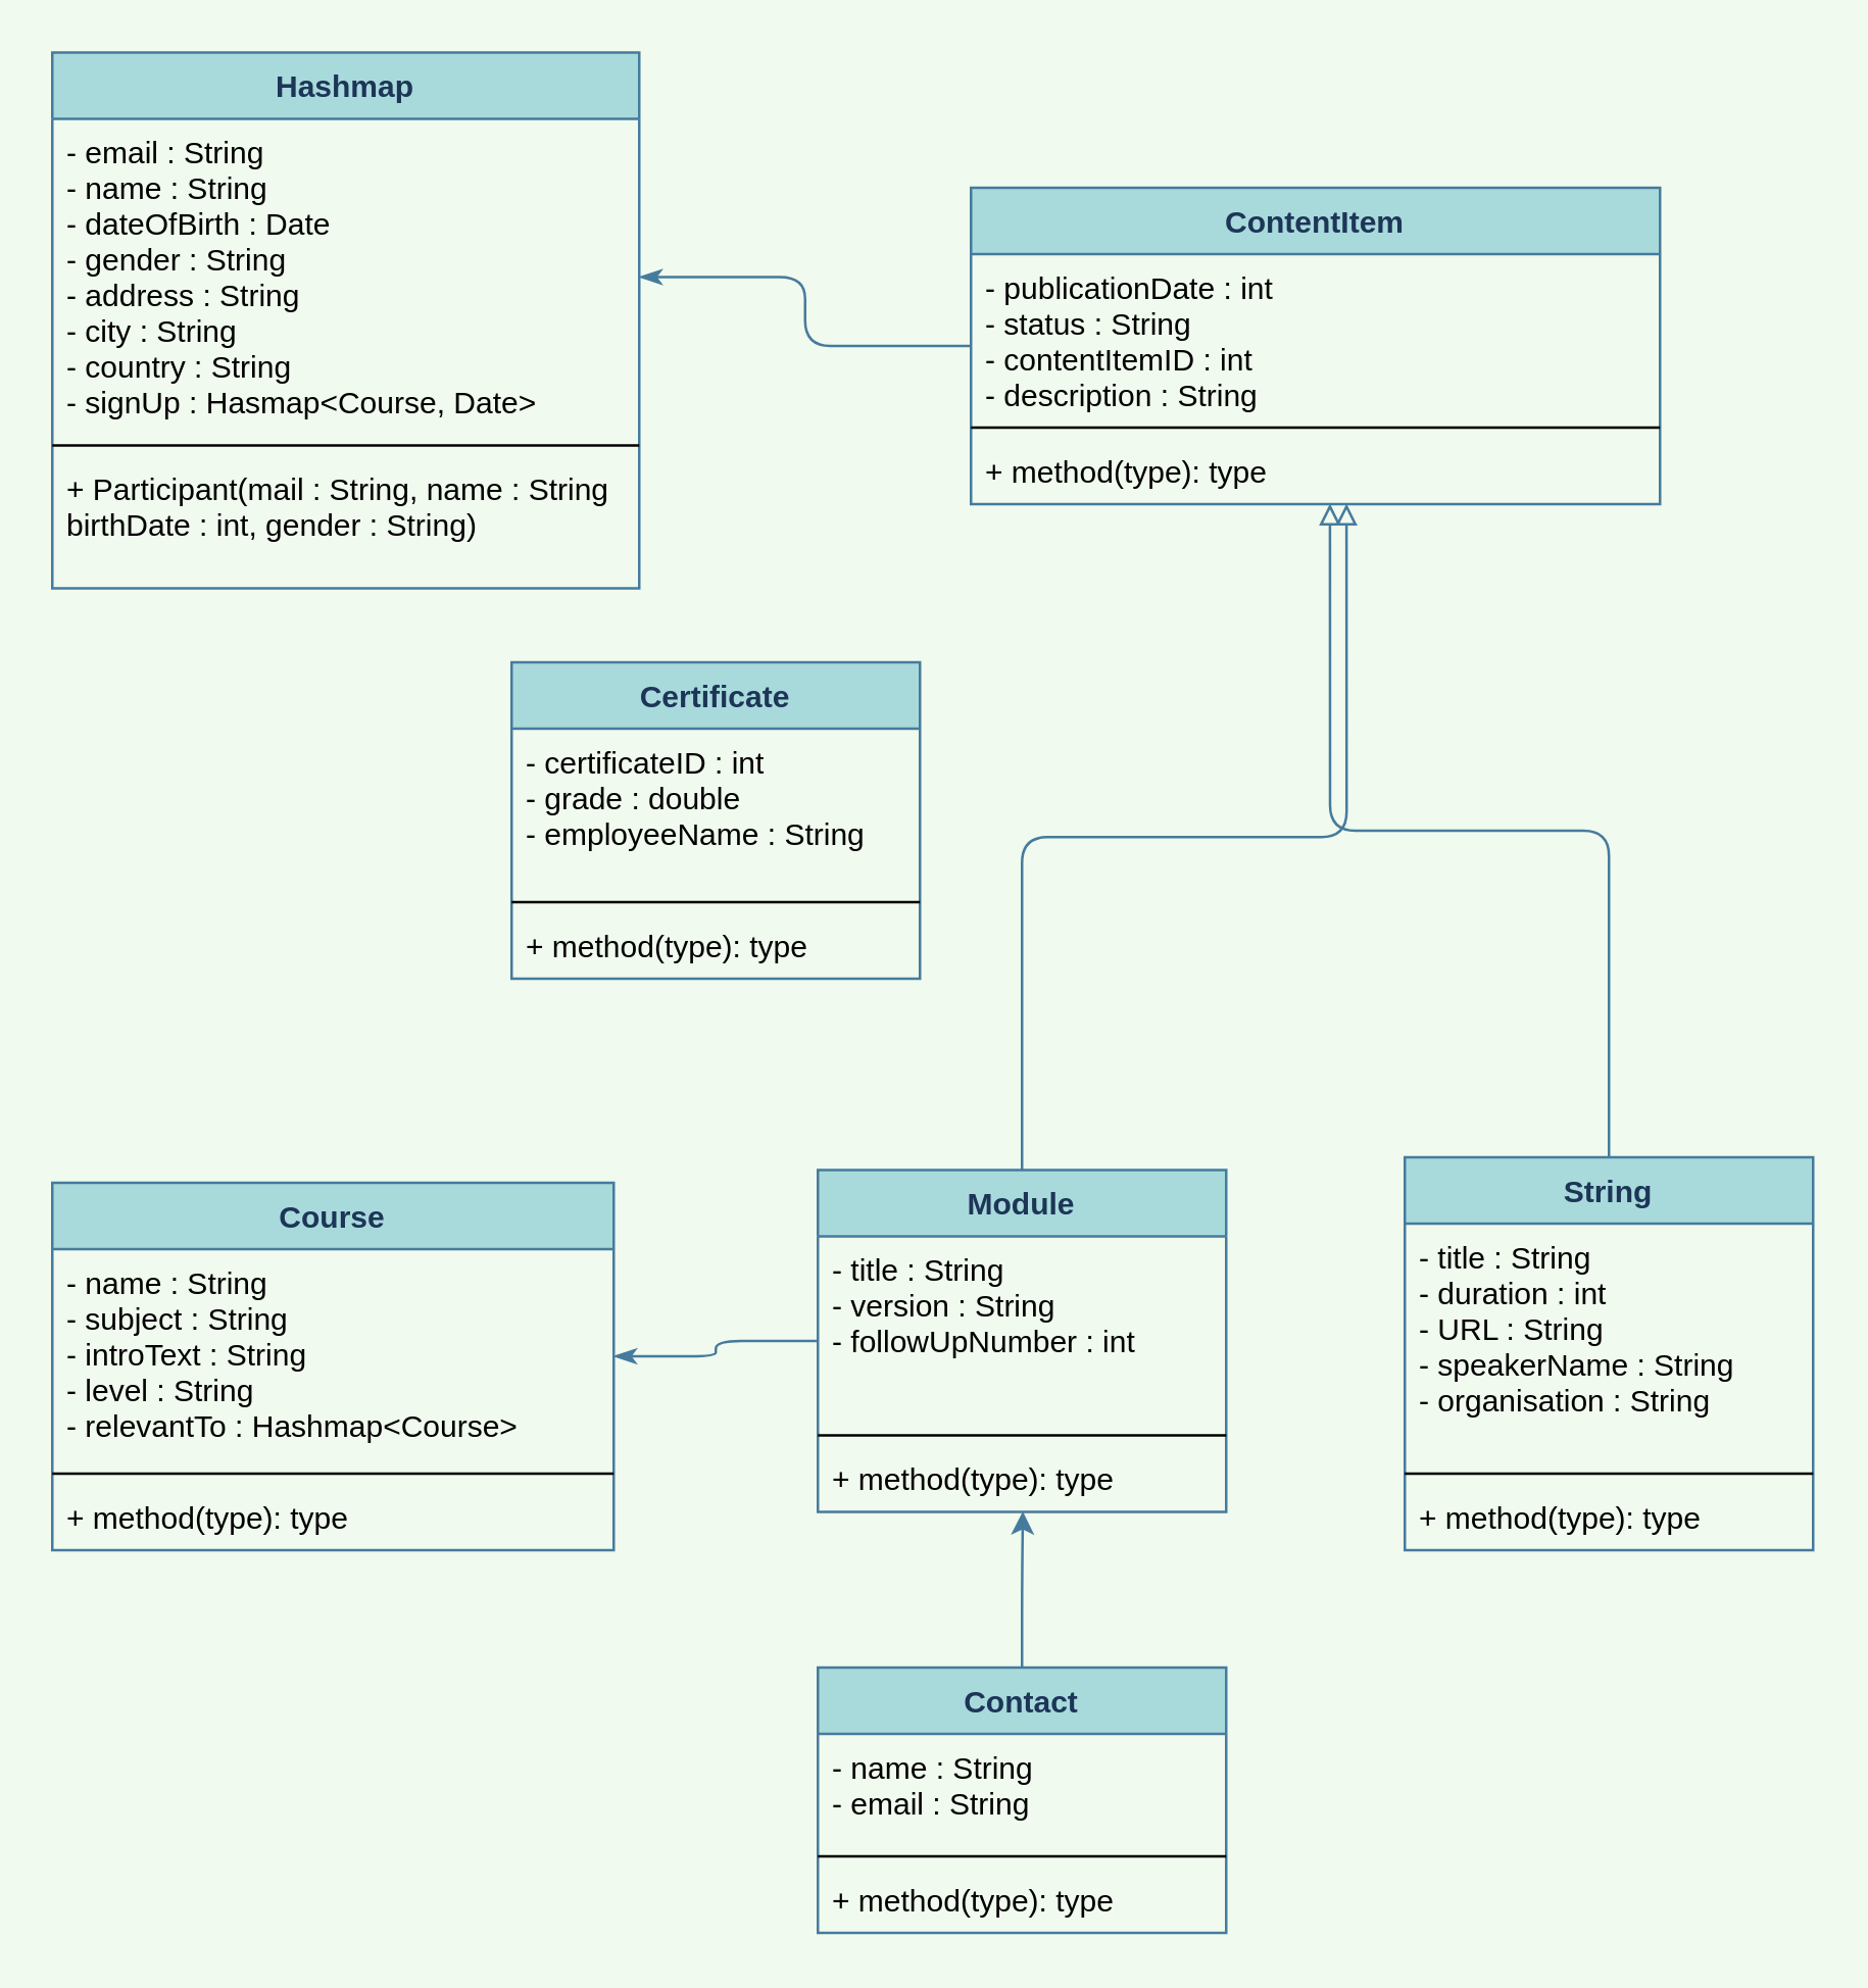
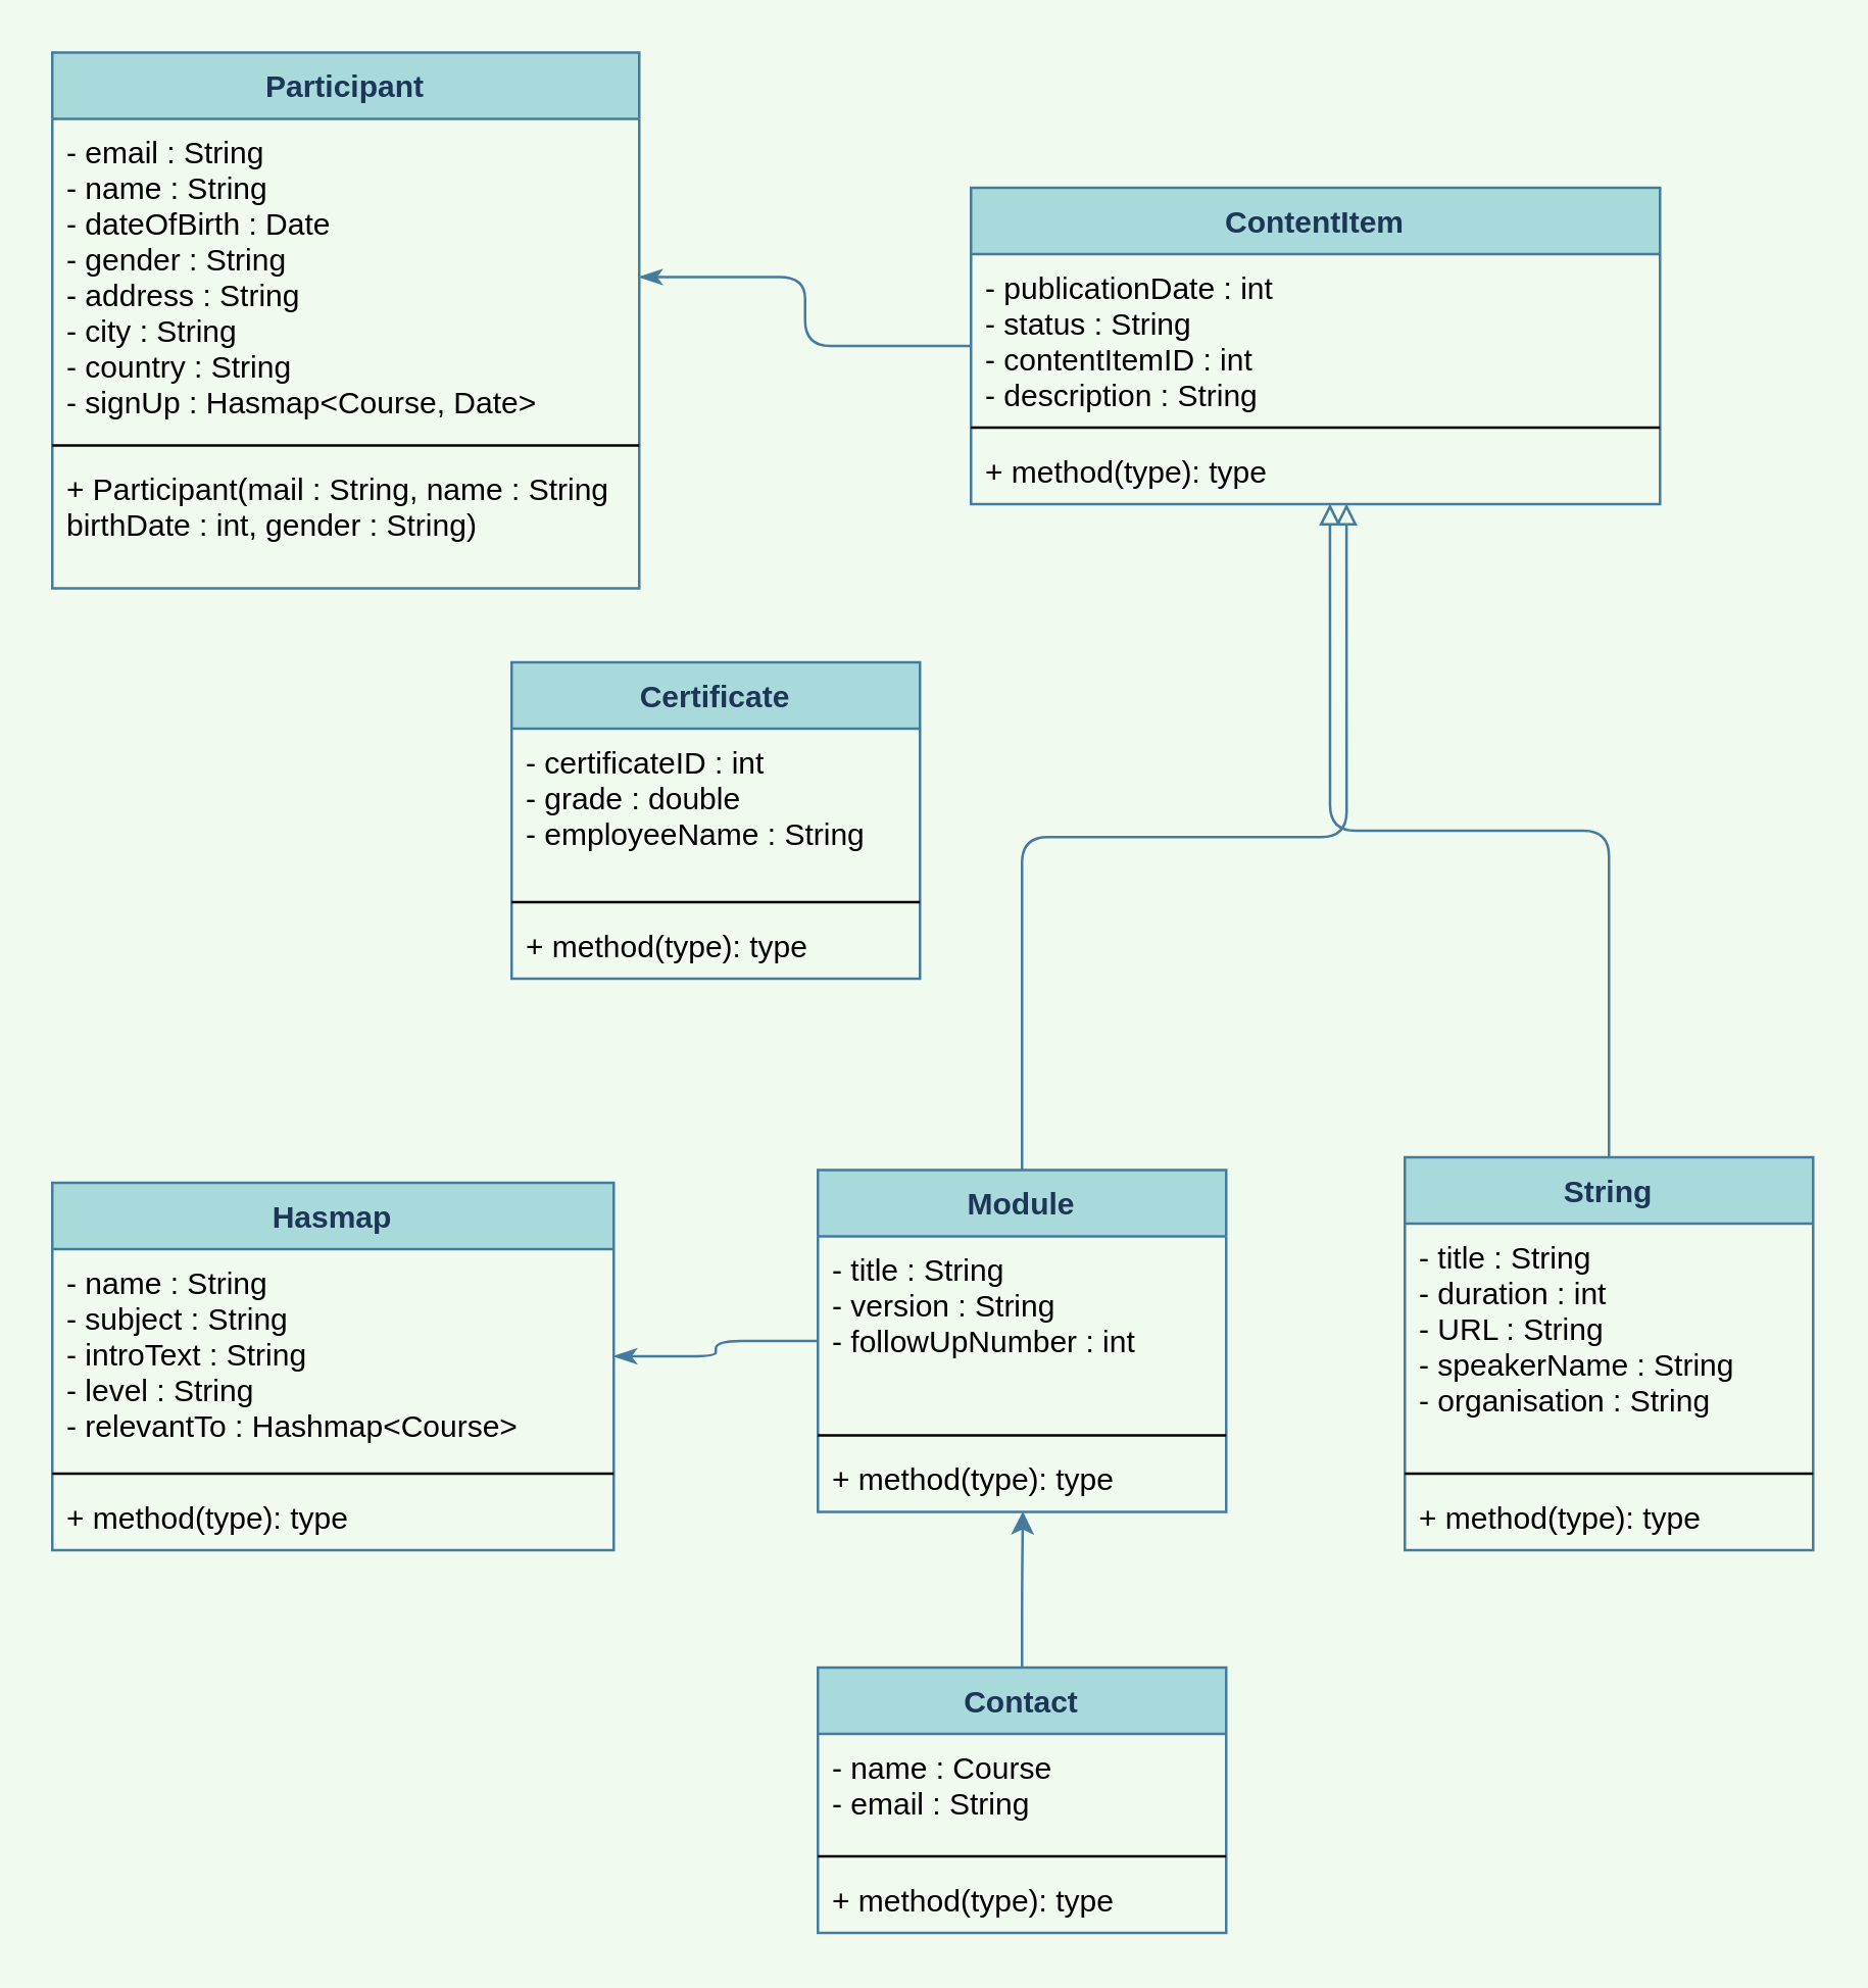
- <mxCell id="22" value="Hashmap" style="swimlane;fontStyle=1;align=center;verticalAlign=top;childLayout=stackLayout;horizontal=1;startSize=26;horizontalStack=0;resizeParent=1;resizeParentMax=0;resizeLast=0;collapsible=1;marginBottom=0;rounded=0;sketch=0;strokeColor=#457B9D;fillColor=#A8DADC;fontColor=#1D3557;" vertex="1" parent="1"><mxGeometry x="20" y="20" width="230" height="210" as="geometry" /></mxCell>
+ <mxCell id="22" value="Participant" style="swimlane;fontStyle=1;align=center;verticalAlign=top;childLayout=stackLayout;horizontal=1;startSize=26;horizontalStack=0;resizeParent=1;resizeParentMax=0;resizeLast=0;collapsible=1;marginBottom=0;rounded=0;sketch=0;strokeColor=#457B9D;fillColor=#A8DADC;fontColor=#1D3557;" vertex="1" parent="1"><mxGeometry x="20" y="20" width="230" height="210" as="geometry" /></mxCell>
- <mxCell id="18" value="Course" style="swimlane;fontStyle=1;align=center;verticalAlign=top;childLayout=stackLayout;horizontal=1;startSize=26;horizontalStack=0;resizeParent=1;resizeParentMax=0;resizeLast=0;collapsible=1;marginBottom=0;rounded=0;sketch=0;strokeColor=#457B9D;fillColor=#A8DADC;fontColor=#1D3557;" vertex="1" parent="1"><mxGeometry x="20" y="463" width="220" height="144" as="geometry" /></mxCell>
+ <mxCell id="18" value="Hasmap" style="swimlane;fontStyle=1;align=center;verticalAlign=top;childLayout=stackLayout;horizontal=1;startSize=26;horizontalStack=0;resizeParent=1;resizeParentMax=0;resizeLast=0;collapsible=1;marginBottom=0;rounded=0;sketch=0;strokeColor=#457B9D;fillColor=#A8DADC;fontColor=#1D3557;" vertex="1" parent="1"><mxGeometry x="20" y="463" width="220" height="144" as="geometry" /></mxCell>
- <mxCell id="32" value="- name : String&#10;- email : String" style="text;strokeColor=none;fillColor=none;align=left;verticalAlign=top;spacingLeft=4;spacingRight=4;overflow=hidden;rotatable=0;points=[[0,0.5],[1,0.5]];portConstraint=eastwest;" vertex="1" parent="31"><mxGeometry y="26" width="160" height="44" as="geometry" /></mxCell>
+ <mxCell id="32" value="- name : Course&#10;- email : String" style="text;strokeColor=none;fillColor=none;align=left;verticalAlign=top;spacingLeft=4;spacingRight=4;overflow=hidden;rotatable=0;points=[[0,0.5],[1,0.5]];portConstraint=eastwest;" vertex="1" parent="31"><mxGeometry y="26" width="160" height="44" as="geometry" /></mxCell>
